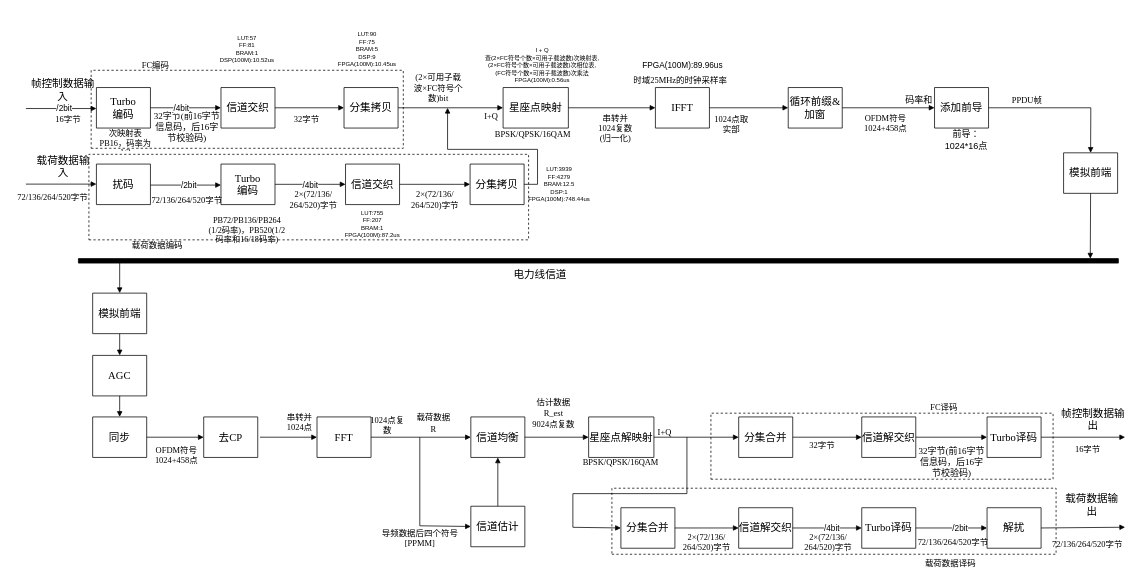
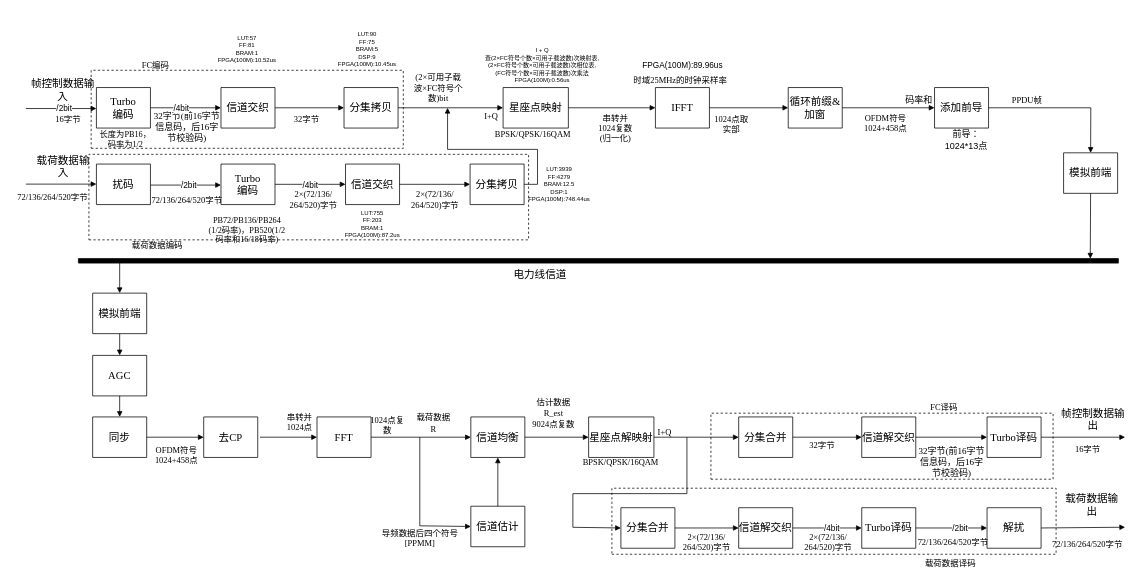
- <mxCell id="126" value="LUT:57&#10;FF:81&#10;BRAM:1&#10;DSP(100M):10.52us" style="text;align=center;verticalAlign=middle;resizable=1;points=[];autosize=1;strokeColor=none;fillColor=none;movable=1;rotatable=1;deletable=1;editable=1;locked=0;connectable=1;fontSize=8;" vertex="1" parent="1"><mxGeometry x="259" y="30" width="140" height="70" as="geometry" /></mxCell>
+ <mxCell id="126" value="LUT:57&#10;FF:81&#10;BRAM:1&#10;FPGA(100M):10.52us" style="text;align=center;verticalAlign=middle;resizable=1;points=[];autosize=1;strokeColor=none;fillColor=none;movable=1;rotatable=1;deletable=1;editable=1;locked=0;connectable=1;fontSize=8;" vertex="1" parent="1"><mxGeometry x="259" y="30" width="140" height="70" as="geometry" /></mxCell>
- <mxCell id="40" value="&lt;div style=&quot;font-size: 11px;&quot;&gt;&lt;p style=&quot;text-align: center; margin: 0px; text-indent: 0px; vertical-align: middle; direction: ltr; font-size: 11px;&quot;&gt;&lt;font style=&quot;font-size: 11px; font-family: SimSun; color: rgb(0, 0, 0); direction: ltr; letter-spacing: 0px; line-height: 120%; opacity: 1;&quot;&gt;次映射表&lt;/font&gt;&lt;font style=&quot;font-size: 11px; font-family: &amp;quot;Times New Roman&amp;quot;; color: rgb(0, 0, 0); direction: ltr; letter-spacing: 0px; line-height: 120%; opacity: 1;&quot;&gt;PB16&lt;/font&gt;&lt;font style=&quot;font-size: 11px; font-family: SimSun; color: rgb(0, 0, 0); direction: ltr; letter-spacing: 0px; line-height: 120%; opacity: 1;&quot;&gt;，码率为&lt;/font&gt;&lt;font style=&quot;font-size: 11px; font-family: &amp;quot;Times New Roman&amp;quot;; color: rgb(0, 0, 0); direction: ltr; letter-spacing: 0px; line-height: 120%; opacity: 1;&quot;&gt;1/2&lt;/font&gt;&lt;font style=&quot;font-size: 7px; font-family: Themed; color: rgb(0, 0, 0); direction: ltr; letter-spacing: 0px; line-height: 120%; opacity: 1;&quot;&gt;&lt;br style=&quot;font-size: 7px;&quot;&gt;&lt;/font&gt;&lt;/p&gt;&lt;/div&gt;" style="verticalAlign=middle;align=center;overflow=width;vsdxID=73;fillColor=none;gradientColor=none;shape=stencil(nZBLDoAgDERP0z3SIyjew0SURgSD+Lu9kMZoXLhwN9O+tukAlrNpJg1SzDH4QW/URgNYgZTkjA4UkwJUgGXng+6DX1zLfmoymdXo17xh5zmRJ6Q42BWCfc2oJfdAr+Yv+AP9Cb7OJ3H/2JG1HNGz/84klThPVCc=);strokeColor=none;points=[];labelBackgroundColor=none;rounded=0;html=1;whiteSpace=wrap;fontSize=7;" parent="1" vertex="1"><mxGeometry x="130" y="170" width="74" height="30" as="geometry" /></mxCell>
+ <mxCell id="40" value="&lt;div style=&quot;font-size: 11px;&quot;&gt;&lt;p style=&quot;text-align: center; margin: 0px; text-indent: 0px; vertical-align: middle; direction: ltr; font-size: 11px;&quot;&gt;&lt;font style=&quot;font-size: 11px; font-family: SimSun; color: rgb(0, 0, 0); direction: ltr; letter-spacing: 0px; line-height: 120%; opacity: 1;&quot;&gt;长度为&lt;/font&gt;&lt;font style=&quot;font-size: 11px; font-family: &amp;quot;Times New Roman&amp;quot;; color: rgb(0, 0, 0); direction: ltr; letter-spacing: 0px; line-height: 120%; opacity: 1;&quot;&gt;PB16&lt;/font&gt;&lt;font style=&quot;font-size: 11px; font-family: SimSun; color: rgb(0, 0, 0); direction: ltr; letter-spacing: 0px; line-height: 120%; opacity: 1;&quot;&gt;，码率为&lt;/font&gt;&lt;font style=&quot;font-size: 11px; font-family: &amp;quot;Times New Roman&amp;quot;; color: rgb(0, 0, 0); direction: ltr; letter-spacing: 0px; line-height: 120%; opacity: 1;&quot;&gt;1/2&lt;/font&gt;&lt;font style=&quot;font-size: 7px; font-family: Themed; color: rgb(0, 0, 0); direction: ltr; letter-spacing: 0px; line-height: 120%; opacity: 1;&quot;&gt;&lt;br style=&quot;font-size: 7px;&quot;&gt;&lt;/font&gt;&lt;/p&gt;&lt;/div&gt;" style="verticalAlign=middle;align=center;overflow=width;vsdxID=73;fillColor=none;gradientColor=none;shape=stencil(nZBLDoAgDERP0z3SIyjew0SURgSD+Lu9kMZoXLhwN9O+tukAlrNpJg1SzDH4QW/URgNYgZTkjA4UkwJUgGXng+6DX1zLfmoymdXo17xh5zmRJ6Q42BWCfc2oJfdAr+Yv+AP9Cb7OJ3H/2JG1HNGz/84klThPVCc=);strokeColor=none;points=[];labelBackgroundColor=none;rounded=0;html=1;whiteSpace=wrap;fontSize=7;" parent="1" vertex="1"><mxGeometry x="130" y="170" width="74" height="30" as="geometry" /></mxCell>
- <mxCell id="113" value="前导：&lt;br&gt;1024*16点" style="text;html=1;align=center;verticalAlign=middle;resizable=0;points=[];autosize=1;strokeColor=none;fillColor=none;" parent="1" vertex="1"><mxGeometry x="1247" y="166" width="80" height="40" as="geometry" /></mxCell>
+ <mxCell id="113" value="前导：&lt;br&gt;1024*13点" style="text;html=1;align=center;verticalAlign=middle;resizable=0;points=[];autosize=1;strokeColor=none;fillColor=none;" parent="1" vertex="1"><mxGeometry x="1247" y="166" width="80" height="40" as="geometry" /></mxCell>
- <mxCell id="125" value="LUT:755&#10;FF:207&#10;BRAM:1&#10;FPGA(100M):87.2us" style="text;align=center;verticalAlign=middle;resizable=1;points=[];autosize=1;strokeColor=none;fillColor=none;movable=1;rotatable=1;deletable=1;editable=1;locked=0;connectable=1;fontSize=8;" vertex="1" parent="1"><mxGeometry x="431" y="263" width="130" height="70" as="geometry" /></mxCell>
+ <mxCell id="125" value="LUT:755&#10;FF:203&#10;BRAM:1&#10;FPGA(100M):87.2us" style="text;align=center;verticalAlign=middle;resizable=1;points=[];autosize=1;strokeColor=none;fillColor=none;movable=1;rotatable=1;deletable=1;editable=1;locked=0;connectable=1;fontSize=8;" vertex="1" parent="1"><mxGeometry x="431" y="263" width="130" height="70" as="geometry" /></mxCell>
